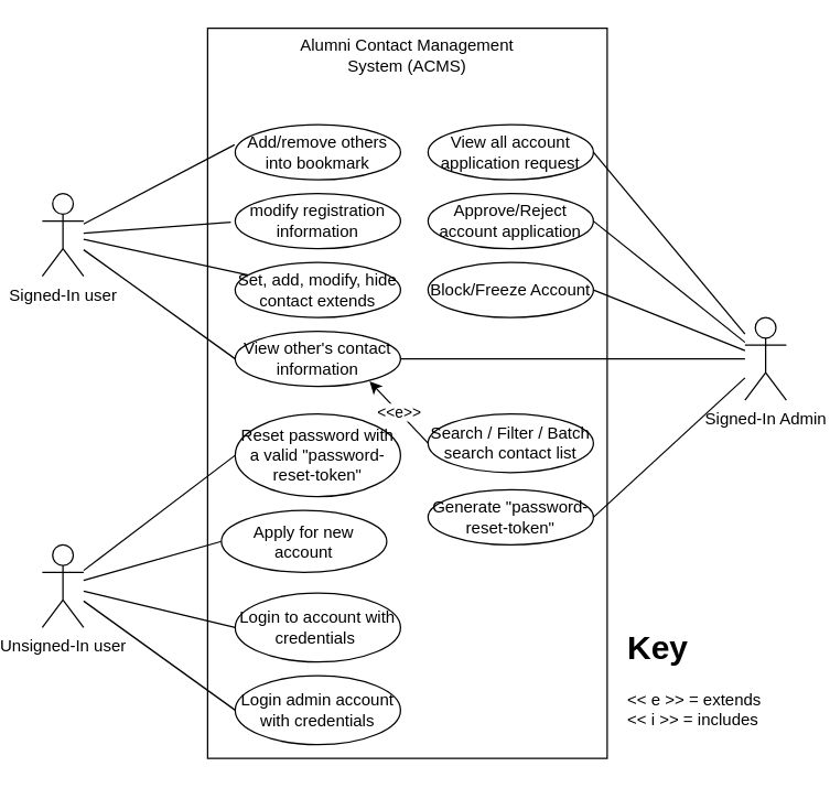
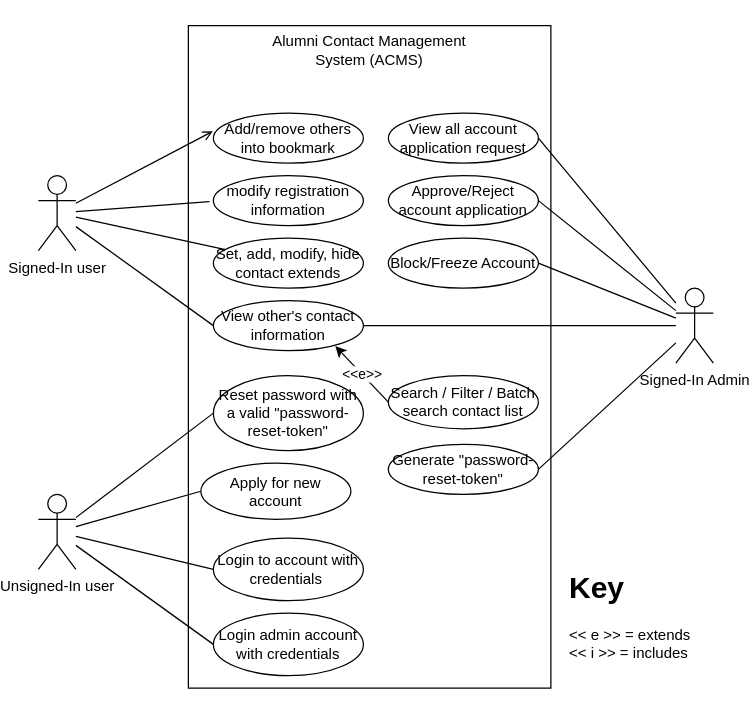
- <mxCell id="21" value="" style="endArrow=none;html=1;entryX=-0.004;entryY=0.365;entryDx=0;entryDy=0;entryPerimeter=0;" edge="1" parent="1" source="13" target="20"><mxGeometry width="50" height="50" relative="1" as="geometry"><mxPoint x="60" y="190.8" as="sourcePoint" /><mxPoint x="170" y="270" as="targetPoint" /></mxGeometry></mxCell>
+ <mxCell id="21" value="" style="endArrow=open;html=1;entryX=-0.004;entryY=0.365;entryDx=0;entryDy=0;entryPerimeter=0;" edge="1" parent="1" source="13" target="20"><mxGeometry width="50" height="50" relative="1" as="geometry"><mxPoint x="60" y="190.8" as="sourcePoint" /><mxPoint x="170" y="270" as="targetPoint" /></mxGeometry></mxCell>
